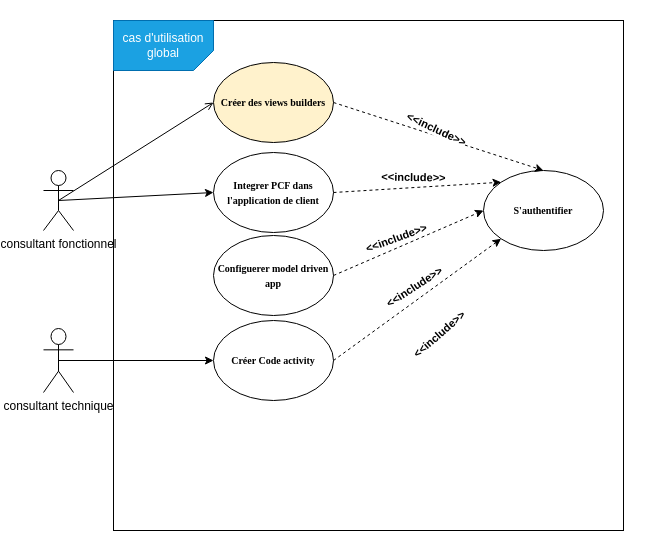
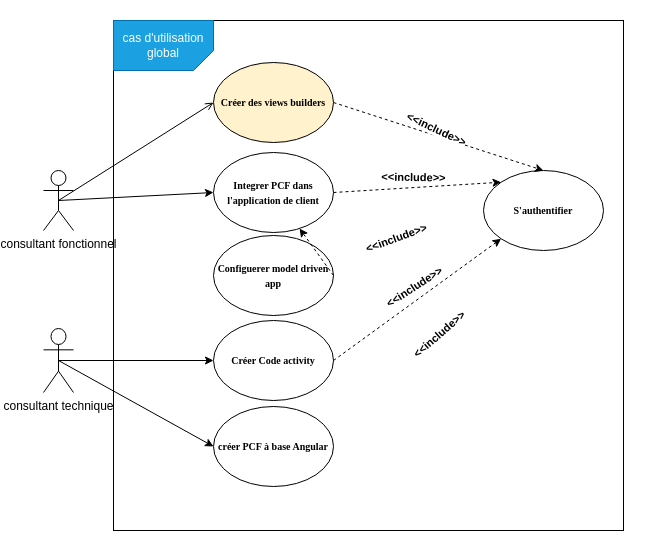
- <mxCell id="19" value="" style="endArrow=classic;html=1;rounded=0;exitX=1;exitY=0.5;exitDx=0;exitDy=0;entryX=0;entryY=0.5;entryDx=0;entryDy=0;dashed=1;" edge="1" parent="1" source="6" target="15"><mxGeometry width="50" height="50" relative="1" as="geometry"><mxPoint x="360" y="320" as="sourcePoint" /><mxPoint x="410" y="270" as="targetPoint" /></mxGeometry></mxCell>
+ <mxCell id="19" value="" style="endArrow=classic;html=1;rounded=0;exitX=1;exitY=0.5;exitDx=0;exitDy=0;dashed=1;" edge="1" parent="1" source="6" target="9"><mxGeometry width="50" height="50" relative="1" as="geometry"><mxPoint x="360" y="320" as="sourcePoint" /><mxPoint x="410" y="270" as="targetPoint" /></mxGeometry></mxCell>
+ <mxCell id="14" value="" style="endArrow=classic;html=1;rounded=0;exitX=0.5;exitY=0.5;exitDx=0;exitDy=0;exitPerimeter=0;entryX=0;entryY=0.5;entryDx=0;entryDy=0;" edge="1" parent="1" source="4" target="10"><mxGeometry width="50" height="50" relative="1" as="geometry"><mxPoint x="360" y="320" as="sourcePoint" /><mxPoint x="410" y="270" as="targetPoint" /></mxGeometry></mxCell>
+ <mxCell id="10" value="&lt;font size=&quot;1&quot; face=&quot;Verdana&quot;&gt;&lt;b&gt;créer PCF à base Angular&lt;/b&gt;&lt;/font&gt;" style="ellipse;whiteSpace=wrap;html=1;" vertex="1" parent="1"><mxGeometry x="190" y="406" width="120" height="80" as="geometry" /></mxCell>
